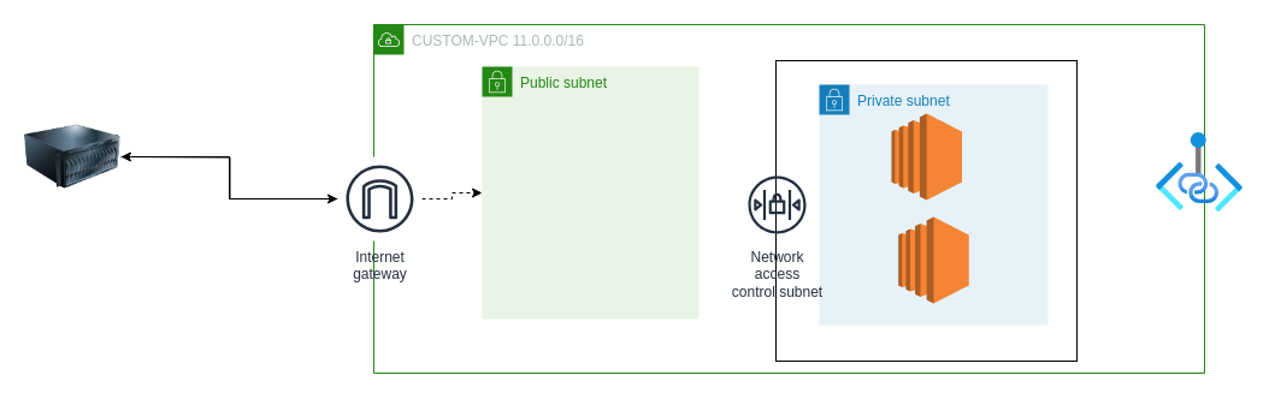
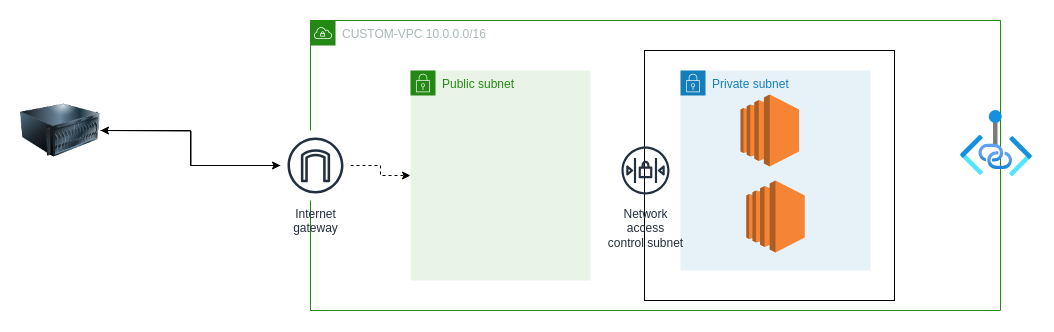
- <mxCell id="2" value="CUSTOM-VPC 11.0.0.0/16" style="points=[[0,0],[0.25,0],[0.5,0],[0.75,0],[1,0],[1,0.25],[1,0.5],[1,0.75],[1,1],[0.75,1],[0.5,1],[0.25,1],[0,1],[0,0.75],[0,0.5],[0,0.25]];outlineConnect=0;gradientColor=none;html=1;whiteSpace=wrap;fontSize=12;fontStyle=0;container=1;pointerEvents=0;collapsible=0;recursiveResize=0;shape=mxgraph.aws4.group;grIcon=mxgraph.aws4.group_vpc;strokeColor=#248814;fillColor=none;verticalAlign=top;align=left;spacingLeft=30;fontColor=#AAB7B8;dashed=0;" parent="1" vertex="1"><mxGeometry x="310" y="20" width="690" height="290" as="geometry" /></mxCell>
+ <mxCell id="2" value="CUSTOM-VPC 10.0.0.0/16" style="points=[[0,0],[0.25,0],[0.5,0],[0.75,0],[1,0],[1,0.25],[1,0.5],[1,0.75],[1,1],[0.75,1],[0.5,1],[0.25,1],[0,1],[0,0.75],[0,0.5],[0,0.25]];outlineConnect=0;gradientColor=none;html=1;whiteSpace=wrap;fontSize=12;fontStyle=0;container=1;pointerEvents=0;collapsible=0;recursiveResize=0;shape=mxgraph.aws4.group;grIcon=mxgraph.aws4.group_vpc;strokeColor=#248814;fillColor=none;verticalAlign=top;align=left;spacingLeft=30;fontColor=#AAB7B8;dashed=0;" parent="1" vertex="1"><mxGeometry x="310" y="20" width="690" height="290" as="geometry" /></mxCell>
- <mxCell id="3" value="Public subnet" style="points=[[0,0],[0.25,0],[0.5,0],[0.75,0],[1,0],[1,0.25],[1,0.5],[1,0.75],[1,1],[0.75,1],[0.5,1],[0.25,1],[0,1],[0,0.75],[0,0.5],[0,0.25]];outlineConnect=0;gradientColor=none;html=1;whiteSpace=wrap;fontSize=12;fontStyle=0;container=1;pointerEvents=0;collapsible=0;recursiveResize=0;shape=mxgraph.aws4.group;grIcon=mxgraph.aws4.group_security_group;grStroke=0;strokeColor=#248814;fillColor=#E9F3E6;verticalAlign=top;align=left;spacingLeft=30;fontColor=#248814;dashed=0;" parent="2" vertex="1"><mxGeometry x="90" y="35" width="180" height="210" as="geometry" /></mxCell>
+ <mxCell id="3" value="Public subnet" style="points=[[0,0],[0.25,0],[0.5,0],[0.75,0],[1,0],[1,0.25],[1,0.5],[1,0.75],[1,1],[0.75,1],[0.5,1],[0.25,1],[0,1],[0,0.75],[0,0.5],[0,0.25]];outlineConnect=0;gradientColor=none;html=1;whiteSpace=wrap;fontSize=12;fontStyle=0;container=1;pointerEvents=0;collapsible=0;recursiveResize=0;shape=mxgraph.aws4.group;grIcon=mxgraph.aws4.group_security_group;grStroke=0;strokeColor=#248814;fillColor=#E9F3E6;verticalAlign=top;align=left;spacingLeft=30;fontColor=#248814;dashed=0;" parent="2" vertex="1"><mxGeometry x="100" y="50" width="180" height="210" as="geometry" /></mxCell>
